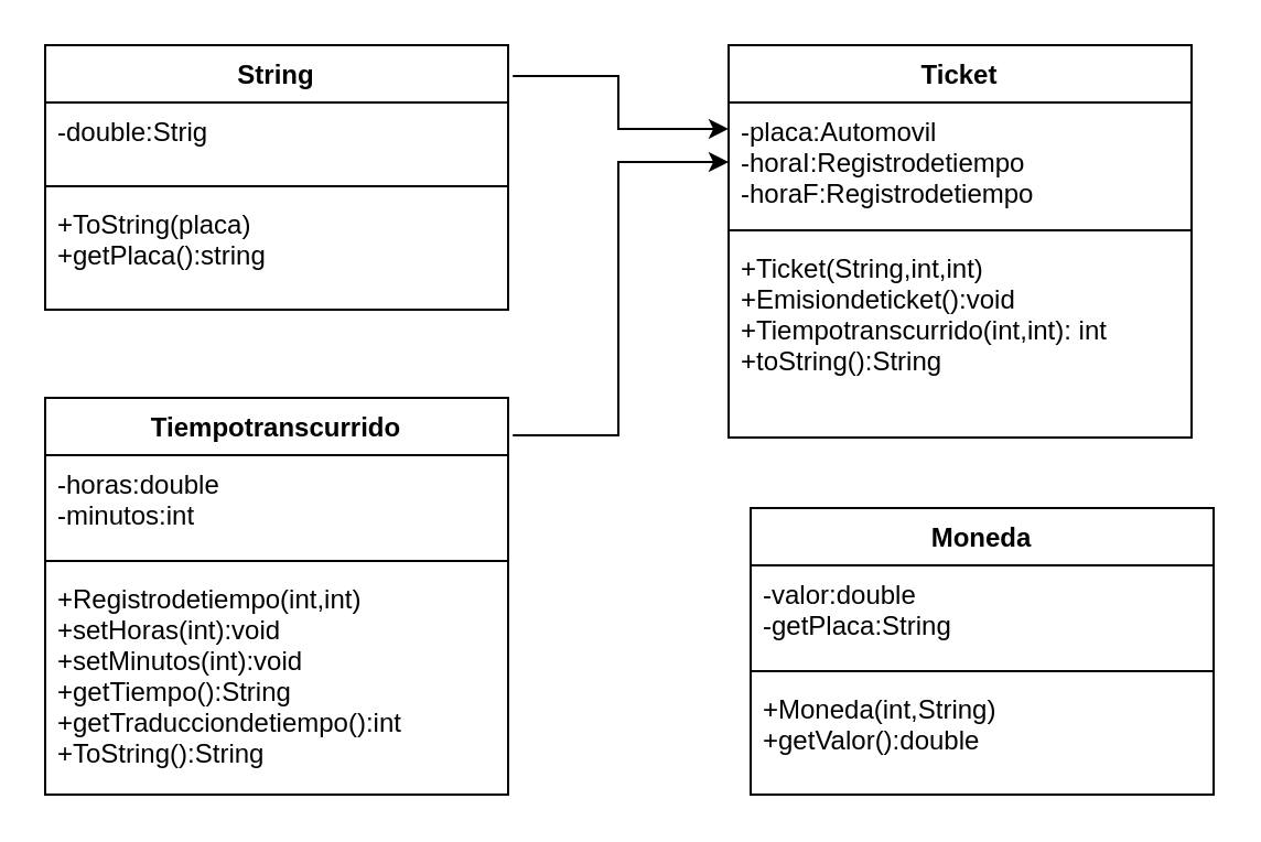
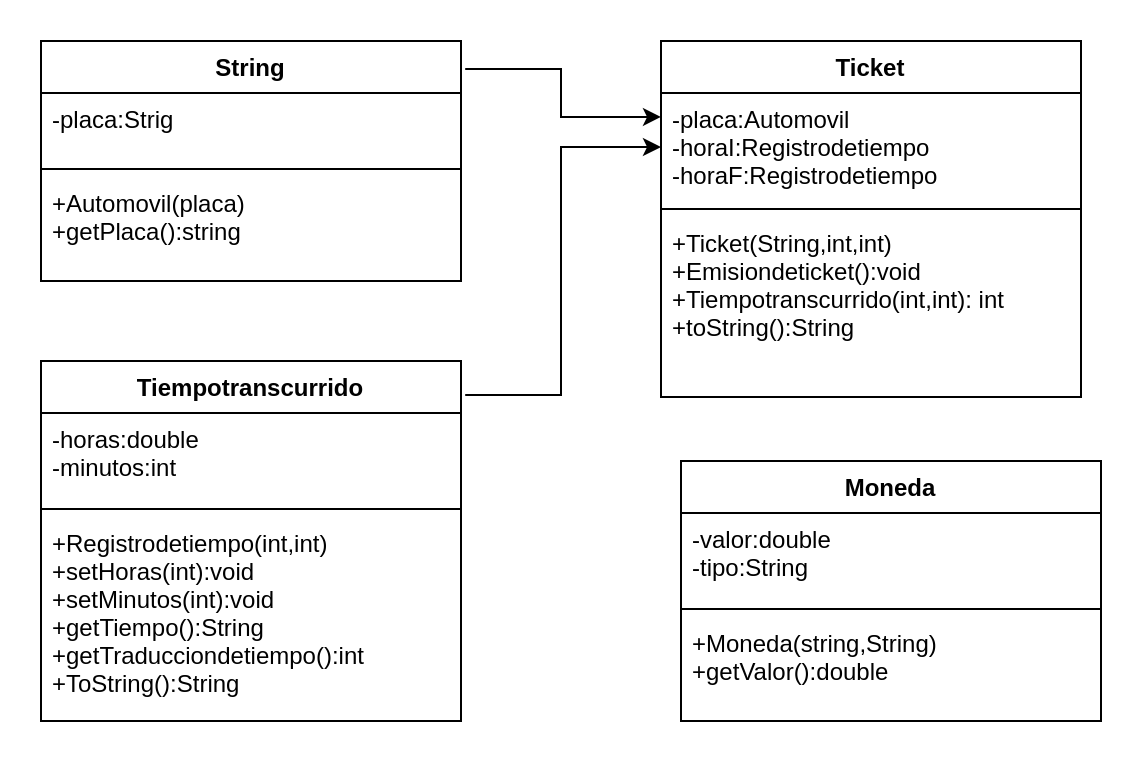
- <mxCell id="7" value="-double:Strig" style="text;strokeColor=none;fillColor=none;align=left;verticalAlign=top;spacingLeft=4;spacingRight=4;overflow=hidden;rotatable=0;points=[[0,0.5],[1,0.5]];portConstraint=eastwest;" vertex="1" parent="6"><mxGeometry y="26" width="210" height="34" as="geometry" /></mxCell>
+ <mxCell id="7" value="-placa:Strig" style="text;strokeColor=none;fillColor=none;align=left;verticalAlign=top;spacingLeft=4;spacingRight=4;overflow=hidden;rotatable=0;points=[[0,0.5],[1,0.5]];portConstraint=eastwest;" vertex="1" parent="6"><mxGeometry y="26" width="210" height="34" as="geometry" /></mxCell>
- <mxCell id="9" value="+ToString(placa)&#10;+getPlaca():string" style="text;strokeColor=none;fillColor=none;align=left;verticalAlign=top;spacingLeft=4;spacingRight=4;overflow=hidden;rotatable=0;points=[[0,0.5],[1,0.5]];portConstraint=eastwest;" vertex="1" parent="6"><mxGeometry y="68" width="210" height="52" as="geometry" /></mxCell>
+ <mxCell id="9" value="+Automovil(placa)&#10;+getPlaca():string" style="text;strokeColor=none;fillColor=none;align=left;verticalAlign=top;spacingLeft=4;spacingRight=4;overflow=hidden;rotatable=0;points=[[0,0.5],[1,0.5]];portConstraint=eastwest;" vertex="1" parent="6"><mxGeometry y="68" width="210" height="52" as="geometry" /></mxCell>
- <mxCell id="3" value="-valor:double&#10;-getPlaca:String" style="text;strokeColor=none;fillColor=none;align=left;verticalAlign=top;spacingLeft=4;spacingRight=4;overflow=hidden;rotatable=0;points=[[0,0.5],[1,0.5]];portConstraint=eastwest;" vertex="1" parent="2"><mxGeometry y="26" width="210" height="44" as="geometry" /></mxCell>
+ <mxCell id="3" value="-valor:double&#10;-tipo:String" style="text;strokeColor=none;fillColor=none;align=left;verticalAlign=top;spacingLeft=4;spacingRight=4;overflow=hidden;rotatable=0;points=[[0,0.5],[1,0.5]];portConstraint=eastwest;" vertex="1" parent="2"><mxGeometry y="26" width="210" height="44" as="geometry" /></mxCell>
- <mxCell id="5" value="+Moneda(int,String)&#10;+getValor():double" style="text;strokeColor=none;fillColor=none;align=left;verticalAlign=top;spacingLeft=4;spacingRight=4;overflow=hidden;rotatable=0;points=[[0,0.5],[1,0.5]];portConstraint=eastwest;" vertex="1" parent="2"><mxGeometry y="78" width="210" height="52" as="geometry" /></mxCell>
+ <mxCell id="5" value="+Moneda(string,String)&#10;+getValor():double" style="text;strokeColor=none;fillColor=none;align=left;verticalAlign=top;spacingLeft=4;spacingRight=4;overflow=hidden;rotatable=0;points=[[0,0.5],[1,0.5]];portConstraint=eastwest;" vertex="1" parent="2"><mxGeometry y="78" width="210" height="52" as="geometry" /></mxCell>
